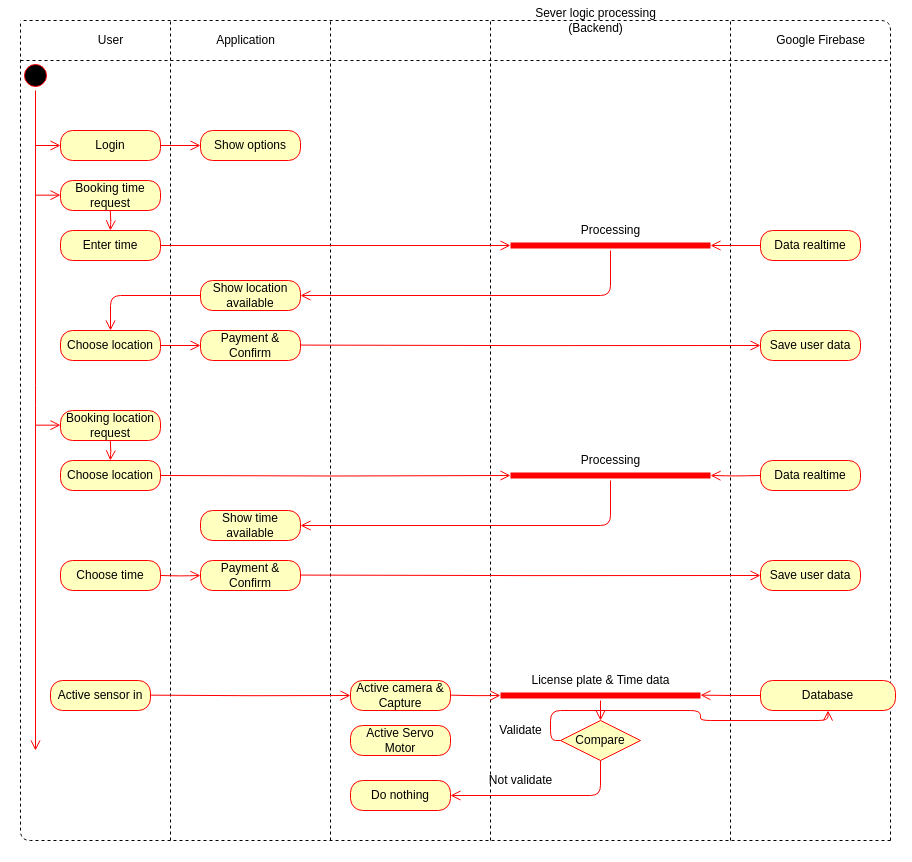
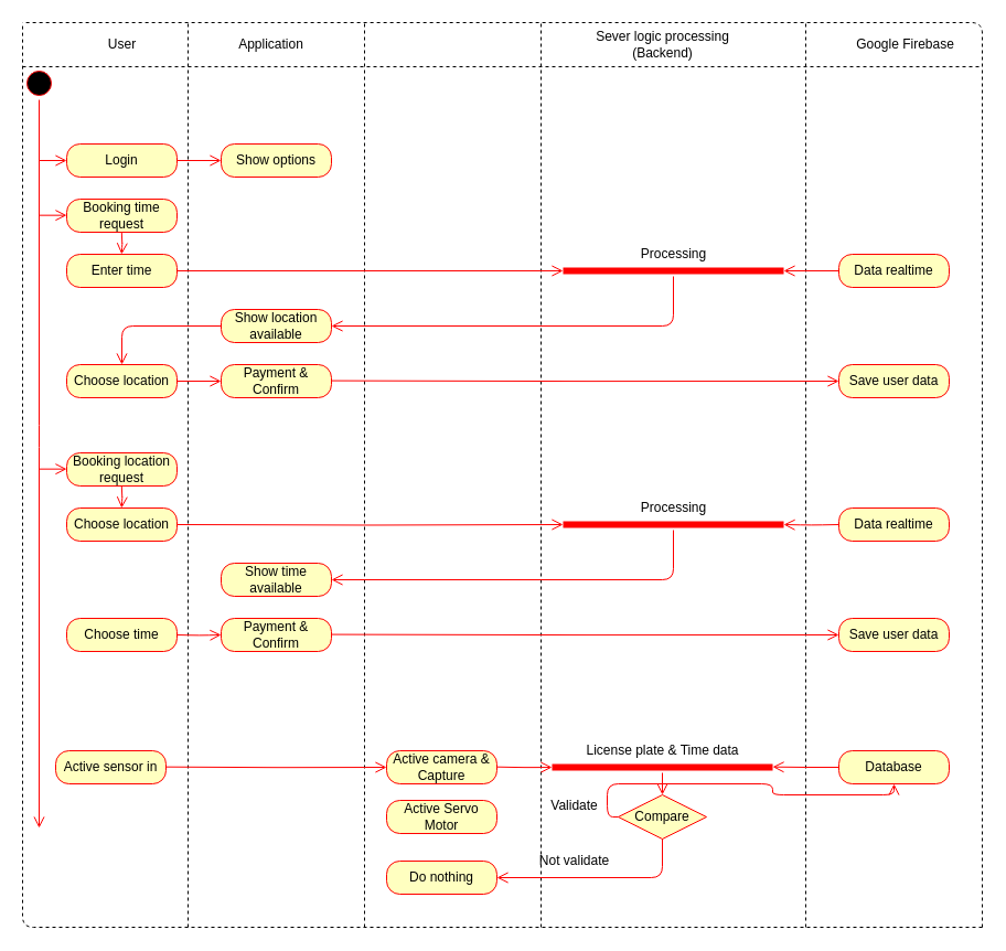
- <mxCell id="3" value="Sever logic processing&lt;br&gt;(Backend)" style="text;html=1;align=center;verticalAlign=middle;resizable=0;points=[];autosize=1;" vertex="1" parent="1"><mxGeometry x="525" y="5" width="140" height="30" as="geometry" /></mxCell>
+ <mxCell id="3" value="Sever logic processing&lt;br&gt;(Backend)" style="text;html=1;align=center;verticalAlign=middle;resizable=0;points=[];autosize=1;" vertex="1" parent="1"><mxGeometry x="530" y="25" width="140" height="30" as="geometry" /></mxCell>
- <mxCell id="35" value="Database" style="rounded=1;whiteSpace=wrap;html=1;arcSize=40;fontColor=#000000;fillColor=#ffffc0;strokeColor=#ff0000;" vertex="1" parent="1"><mxGeometry x="760" y="680" width="135" height="30" as="geometry" /></mxCell>
+ <mxCell id="35" value="Database" style="rounded=1;whiteSpace=wrap;html=1;arcSize=40;fontColor=#000000;fillColor=#ffffc0;strokeColor=#ff0000;" vertex="1" parent="1"><mxGeometry x="760" y="680" width="100" height="30" as="geometry" /></mxCell>
